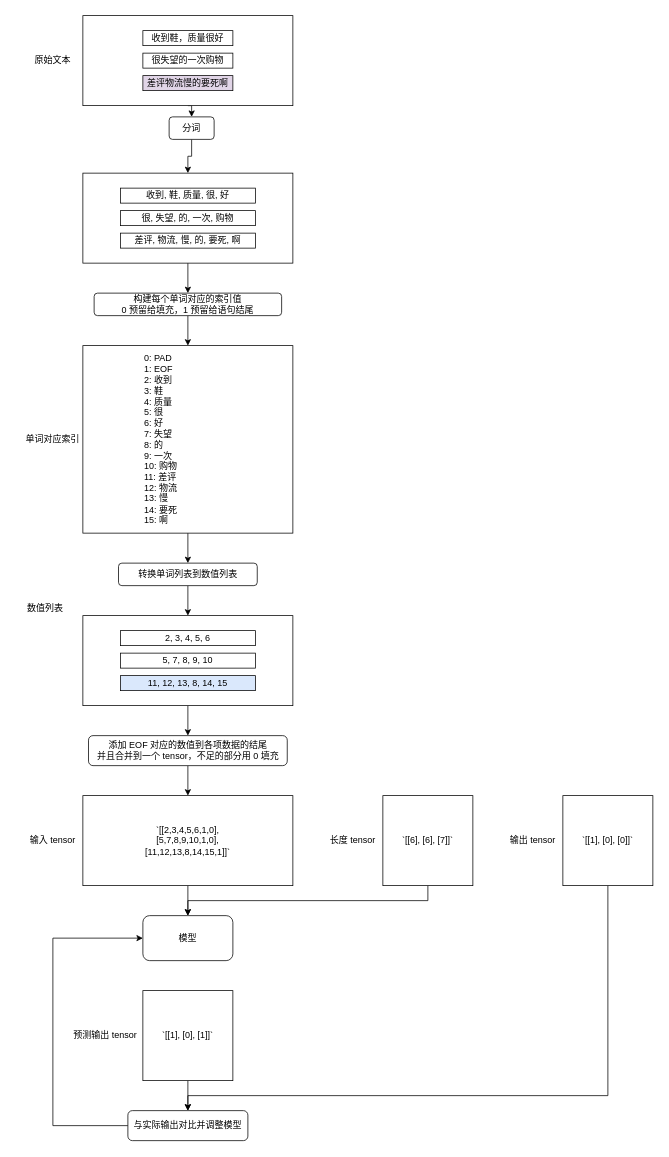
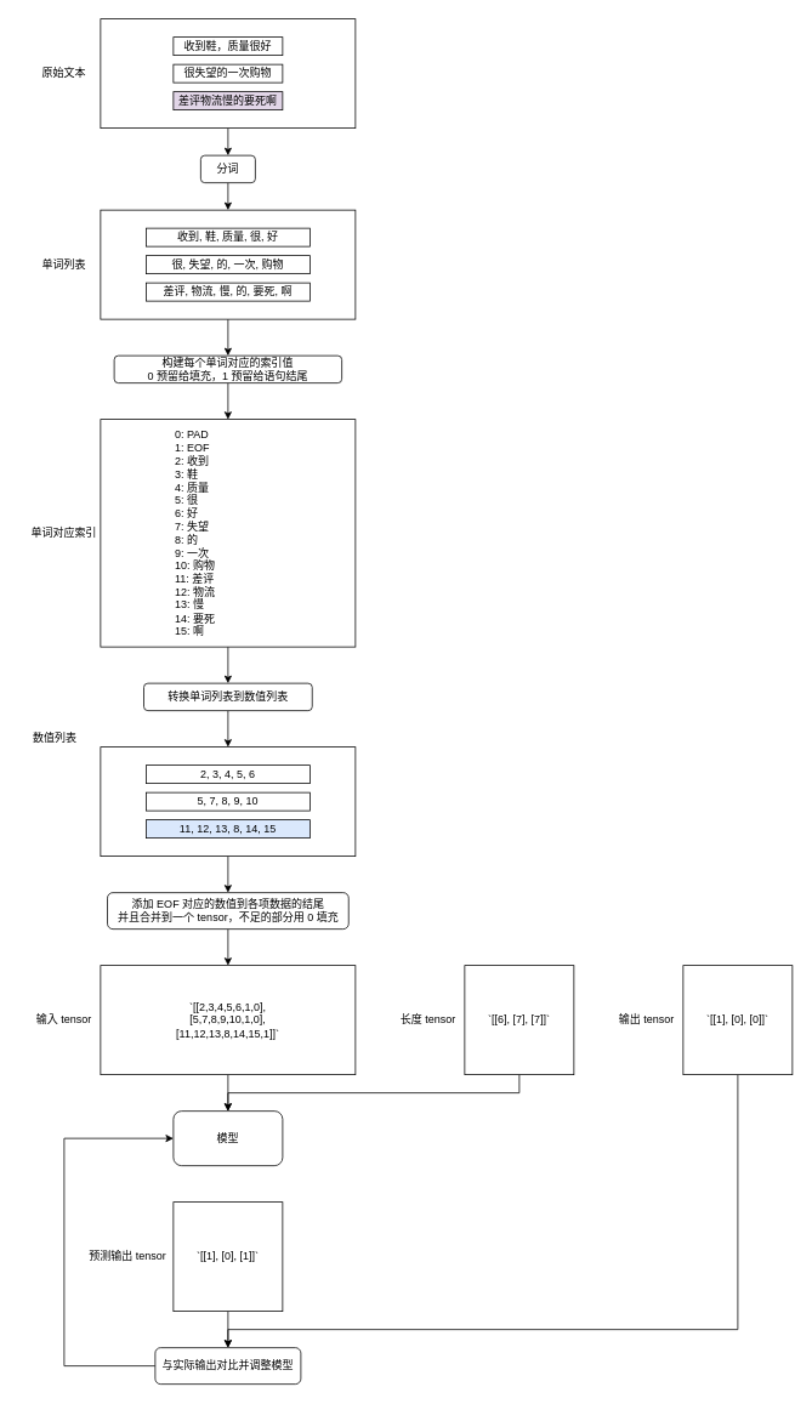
- <mxCell id="9" value="分词" style="rounded=1;whiteSpace=wrap;html=1;" vertex="1" parent="1"><mxGeometry x="225" y="155" width="60" height="30" as="geometry" /></mxCell>
+ <mxCell id="9" value="分词" style="rounded=1;whiteSpace=wrap;html=1;" vertex="1" parent="1"><mxGeometry x="220" y="170" width="60" height="30" as="geometry" /></mxCell>
+ <mxCell id="12" value="单词列表" style="text;html=1;strokeColor=none;fillColor=none;align=center;verticalAlign=middle;whiteSpace=wrap;rounded=0;" vertex="1" parent="1"><mxGeometry x="30" y="280" width="80" height="20" as="geometry" /></mxCell>
- <mxCell id="38" value="`[[6], [6], [7]]`" style="rounded=0;whiteSpace=wrap;html=1;align=center;" vertex="1" parent="1"><mxGeometry x="510" y="1060" width="120" height="120" as="geometry" /></mxCell>
+ <mxCell id="38" value="`[[6], [7], [7]]`" style="rounded=0;whiteSpace=wrap;html=1;align=center;" vertex="1" parent="1"><mxGeometry x="510" y="1060" width="120" height="120" as="geometry" /></mxCell>
